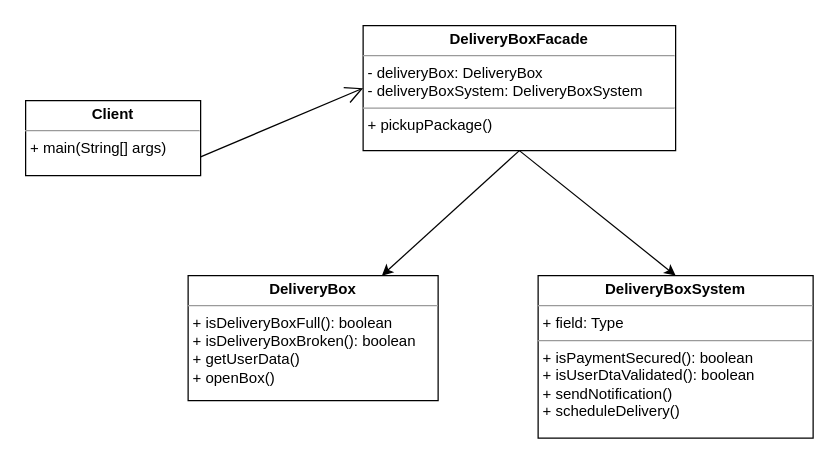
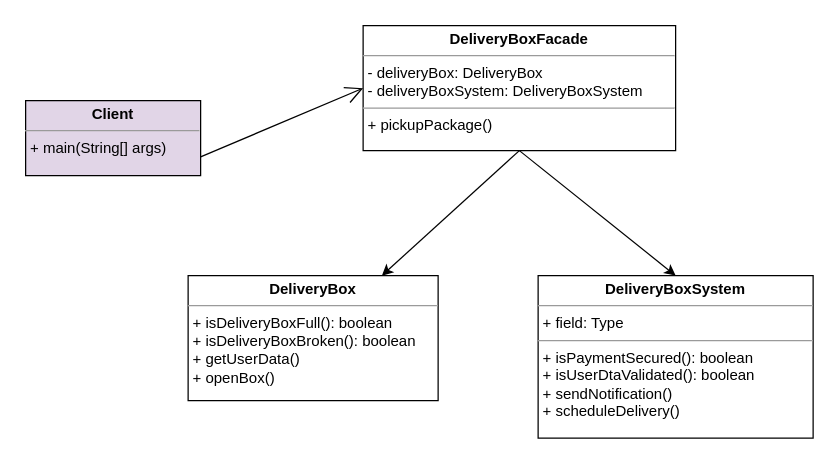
- <mxCell id="7" value="&lt;p style=&quot;margin: 0px ; margin-top: 4px ; text-align: center&quot;&gt;&lt;b&gt;Client&lt;/b&gt;&lt;/p&gt;&lt;hr size=&quot;1&quot;&gt;&lt;p style=&quot;margin: 0px ; margin-left: 4px&quot;&gt;&lt;/p&gt;&lt;p style=&quot;margin: 0px ; margin-left: 4px&quot;&gt;+ main(String[] args)&lt;/p&gt;" style="verticalAlign=top;align=left;overflow=fill;fontSize=12;fontFamily=Helvetica;html=1;" vertex="1" parent="1"><mxGeometry x="20" y="80" width="140" height="60" as="geometry" /></mxCell>
+ <mxCell id="7" value="&lt;p style=&quot;margin: 0px ; margin-top: 4px ; text-align: center&quot;&gt;&lt;b&gt;Client&lt;/b&gt;&lt;/p&gt;&lt;hr size=&quot;1&quot;&gt;&lt;p style=&quot;margin: 0px ; margin-left: 4px&quot;&gt;&lt;/p&gt;&lt;p style=&quot;margin: 0px ; margin-left: 4px&quot;&gt;+ main(String[] args)&lt;/p&gt;" style="verticalAlign=top;align=left;overflow=fill;fontSize=12;fontFamily=Helvetica;html=1;fillColor=#e1d5e7;" vertex="1" parent="1"><mxGeometry x="20" y="80" width="140" height="60" as="geometry" /></mxCell>
